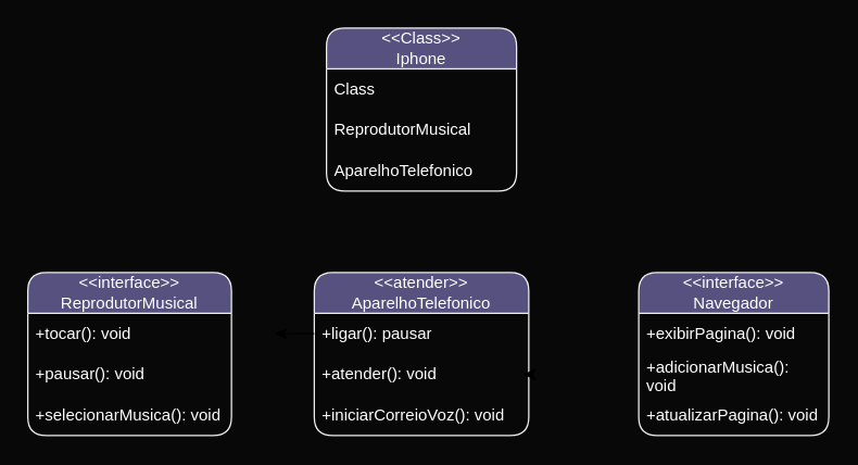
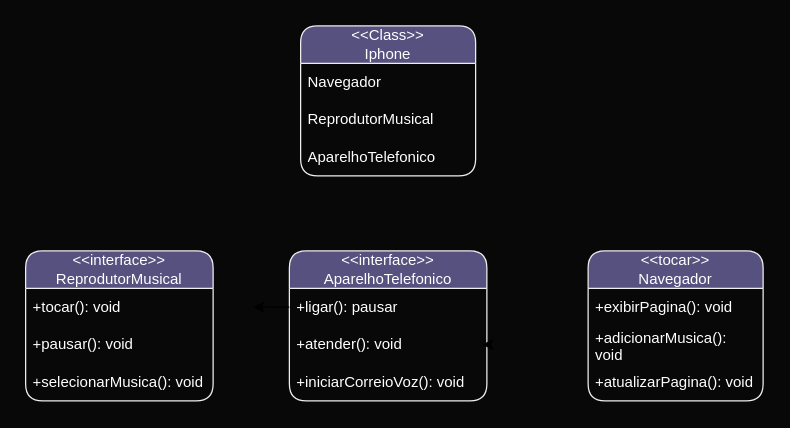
- <mxCell id="17" value="Class" style="text;strokeColor=none;fillColor=none;align=left;verticalAlign=middle;spacingLeft=4;spacingRight=4;overflow=hidden;points=[[0,0.5],[1,0.5]];portConstraint=eastwest;rotatable=0;whiteSpace=wrap;html=1;rounded=1;labelBackgroundColor=none;fontColor=#FFFFFF;" parent="16" vertex="1"><mxGeometry y="30" width="140" height="30" as="geometry" /></mxCell>
+ <mxCell id="17" value="Navegador" style="text;strokeColor=none;fillColor=none;align=left;verticalAlign=middle;spacingLeft=4;spacingRight=4;overflow=hidden;points=[[0,0.5],[1,0.5]];portConstraint=eastwest;rotatable=0;whiteSpace=wrap;html=1;rounded=1;labelBackgroundColor=none;fontColor=#FFFFFF;" parent="16" vertex="1"><mxGeometry y="30" width="140" height="30" as="geometry" /></mxCell>
- <mxCell id="6" value="&amp;lt;&amp;lt;atender&amp;gt;&amp;gt;&lt;br style=&quot;border-color: var(--border-color);&quot;&gt;AparelhoTelefonico" style="swimlane;fontStyle=0;childLayout=stackLayout;horizontal=1;startSize=30;horizontalStack=0;resizeParent=1;resizeParentMax=0;resizeLast=0;collapsible=1;marginBottom=0;whiteSpace=wrap;html=1;rounded=1;labelBackgroundColor=none;fillColor=#56517E;strokeColor=#EEEEEE;fontColor=#FFFFFF;" parent="1" vertex="1"><mxGeometry x="231" y="200" width="158" height="120" as="geometry" /></mxCell>
+ <mxCell id="6" value="&amp;lt;&amp;lt;interface&amp;gt;&amp;gt;&lt;br style=&quot;border-color: var(--border-color);&quot;&gt;AparelhoTelefonico" style="swimlane;fontStyle=0;childLayout=stackLayout;horizontal=1;startSize=30;horizontalStack=0;resizeParent=1;resizeParentMax=0;resizeLast=0;collapsible=1;marginBottom=0;whiteSpace=wrap;html=1;rounded=1;labelBackgroundColor=none;fillColor=#56517E;strokeColor=#EEEEEE;fontColor=#FFFFFF;" parent="1" vertex="1"><mxGeometry x="231" y="200" width="158" height="120" as="geometry" /></mxCell>
- <mxCell id="2" value="&amp;lt;&amp;lt;interface&amp;gt;&amp;gt;&lt;br style=&quot;border-color: var(--border-color);&quot;&gt;Navegador" style="swimlane;fontStyle=0;childLayout=stackLayout;horizontal=1;startSize=30;horizontalStack=0;resizeParent=1;resizeParentMax=0;resizeLast=0;collapsible=1;marginBottom=0;whiteSpace=wrap;html=1;rounded=1;labelBackgroundColor=none;fillColor=#56517E;strokeColor=#EEEEEE;fontColor=#FFFFFF;" parent="1" vertex="1"><mxGeometry x="470" y="200" width="140" height="120" as="geometry" /></mxCell>
+ <mxCell id="2" value="&amp;lt;&amp;lt;tocar&amp;gt;&amp;gt;&lt;br style=&quot;border-color: var(--border-color);&quot;&gt;Navegador" style="swimlane;fontStyle=0;childLayout=stackLayout;horizontal=1;startSize=30;horizontalStack=0;resizeParent=1;resizeParentMax=0;resizeLast=0;collapsible=1;marginBottom=0;whiteSpace=wrap;html=1;rounded=1;labelBackgroundColor=none;fillColor=#56517E;strokeColor=#EEEEEE;fontColor=#FFFFFF;" parent="1" vertex="1"><mxGeometry x="470" y="200" width="140" height="120" as="geometry" /></mxCell>
